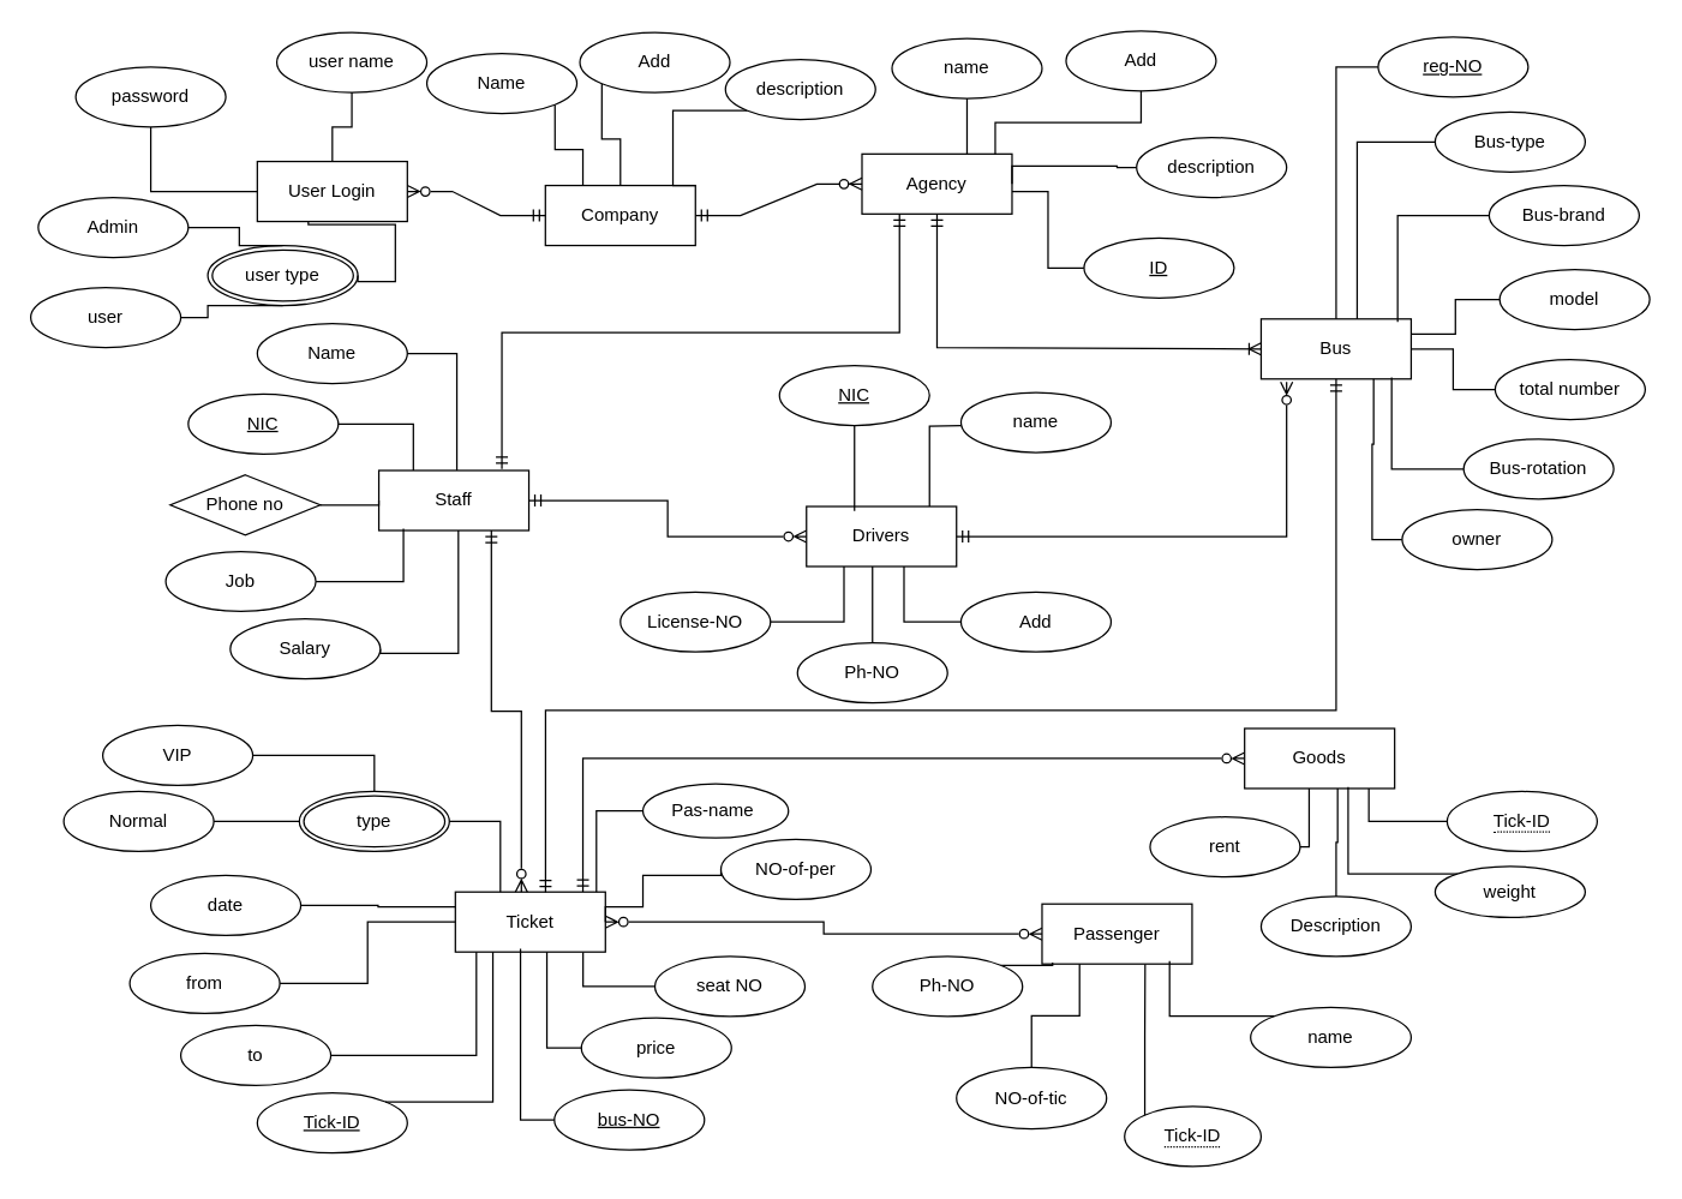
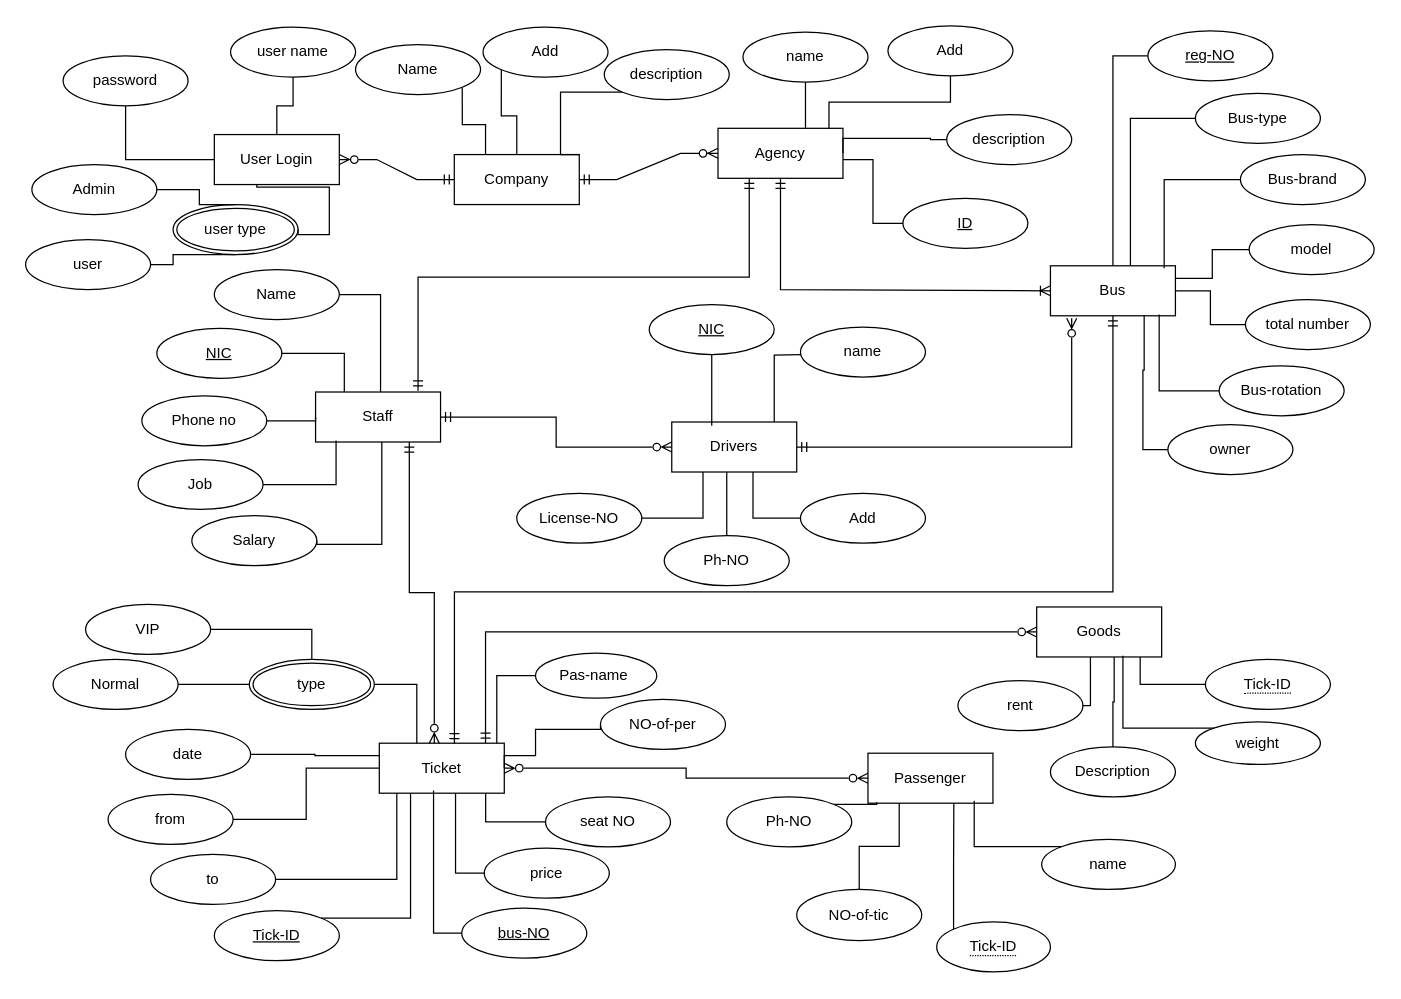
- <mxCell id="44" value="Phone no" style="rhombus;whiteSpace=wrap;html=1;align=center;labelBackgroundColor=none;backgroundOutline=0;" parent="1" vertex="1"><mxGeometry x="113" y="316" width="100" height="40" as="geometry" /></mxCell>
+ <mxCell id="44" value="Phone no" style="ellipse;whiteSpace=wrap;html=1;align=center;labelBackgroundColor=none;rounded=0;backgroundOutline=0;" parent="1" vertex="1"><mxGeometry x="113" y="316" width="100" height="40" as="geometry" /></mxCell>
